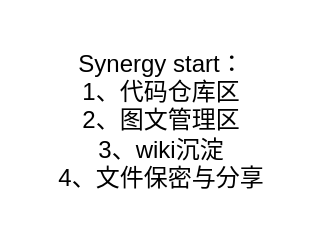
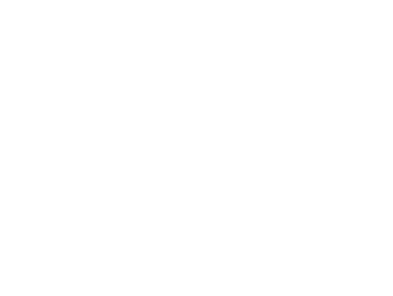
- <mxCell id="2" value="Synergy&amp;nbsp;start：&lt;br&gt;1、代码仓库区&lt;br&gt;2、图文管理区&lt;br&gt;3、wiki沉淀&lt;br&gt;4、文件保密与分享&lt;br&gt;" style="text;html=1;align=center;verticalAlign=middle;resizable=0;points=[];autosize=1;strokeColor=none;fillColor=none;" vertex="1" parent="1"><mxGeometry x="20" y="20" width="120" height="80" as="geometry" /></mxCell>
